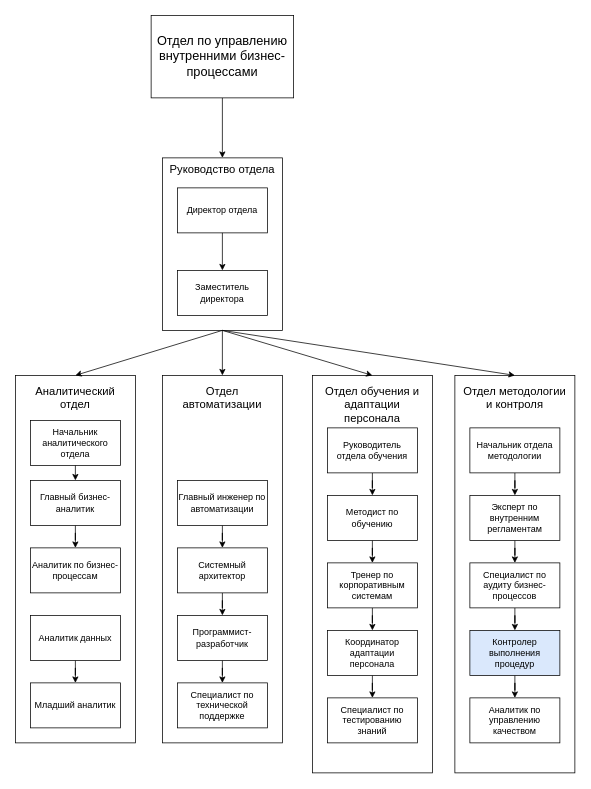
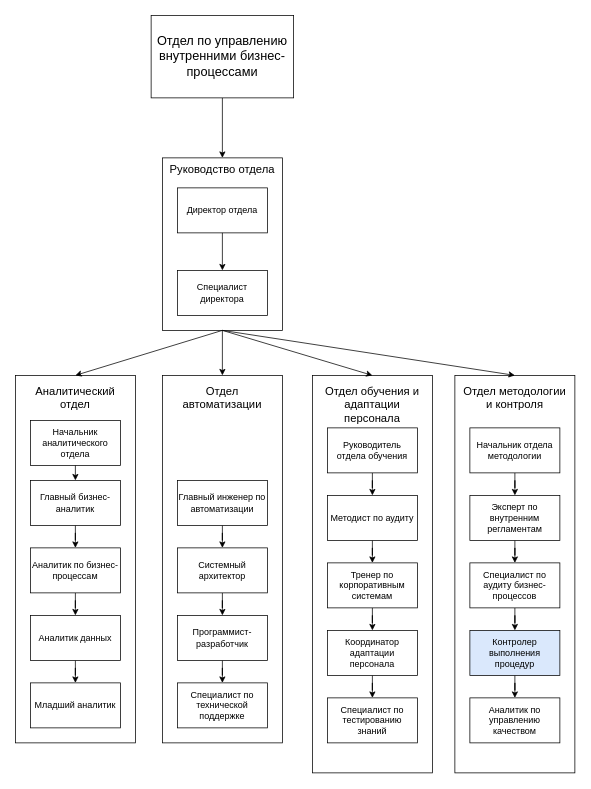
- <mxCell id="9" value="Заместитель директора" style="rounded=0;whiteSpace=wrap;html=1;" vertex="1" parent="1"><mxGeometry x="236" y="360" width="120" height="60" as="geometry" /></mxCell>
+ <mxCell id="9" value="Специалист директора" style="rounded=0;whiteSpace=wrap;html=1;" vertex="1" parent="1"><mxGeometry x="236" y="360" width="120" height="60" as="geometry" /></mxCell>
- <mxCell id="33" value="Методист по обучению" style="rounded=0;whiteSpace=wrap;html=1;" vertex="1" parent="1"><mxGeometry x="436" y="660" width="120" height="60" as="geometry" /></mxCell>
+ <mxCell id="33" value="Методист по аудиту" style="rounded=0;whiteSpace=wrap;html=1;" vertex="1" parent="1"><mxGeometry x="436" y="660" width="120" height="60" as="geometry" /></mxCell>
+ <mxCell id="14" value="" style="edgeStyle=orthogonalEdgeStyle;rounded=0;orthogonalLoop=1;jettySize=auto;html=1;" edge="1" parent="1" source="15" target="17"><mxGeometry relative="1" as="geometry" /></mxCell>
